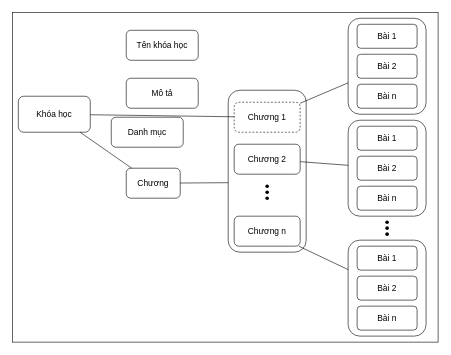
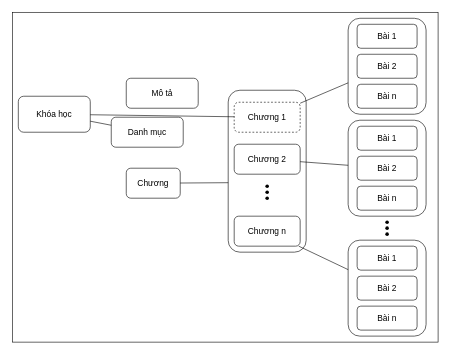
- <mxCell id="4" value="&lt;font style=&quot;font-size: 14px;&quot;&gt;Tên khóa học&lt;/font&gt;" style="rounded=1;whiteSpace=wrap;html=1;" vertex="1" parent="1"><mxGeometry x="210" y="50" width="120" height="50" as="geometry" /></mxCell>
+ <mxCell id="25" value="" style="endArrow=none;html=1;rounded=0;" edge="1" parent="1" source="3" target="6"><mxGeometry width="50" height="50" relative="1" as="geometry"><mxPoint x="160" y="187" as="sourcePoint" /><mxPoint x="220" y="173" as="targetPoint" /></mxGeometry></mxCell>
- <mxCell id="26" value="" style="endArrow=none;html=1;rounded=0;" edge="1" parent="1" source="3" target="7"><mxGeometry width="50" height="50" relative="1" as="geometry"><mxPoint x="160" y="213" as="sourcePoint" /><mxPoint x="220" y="227" as="targetPoint" /></mxGeometry></mxCell>
